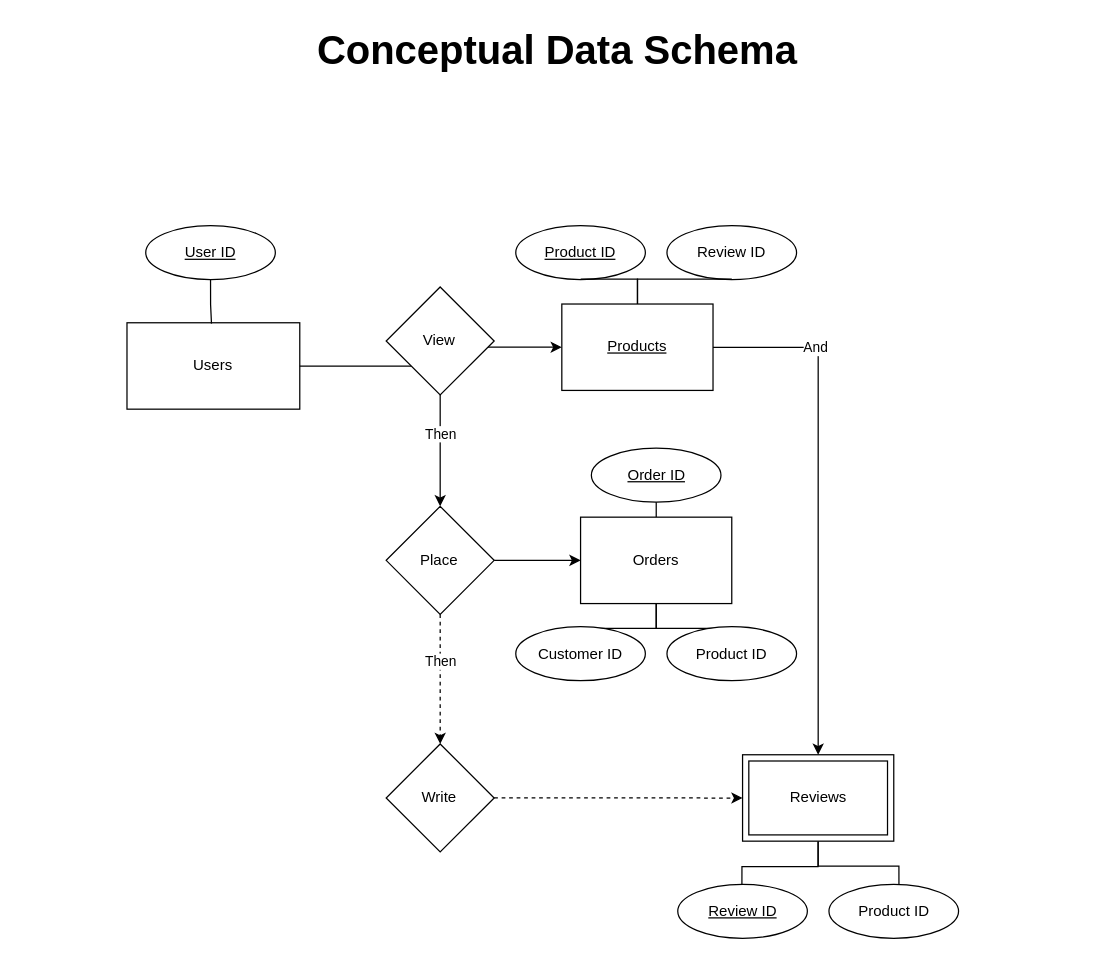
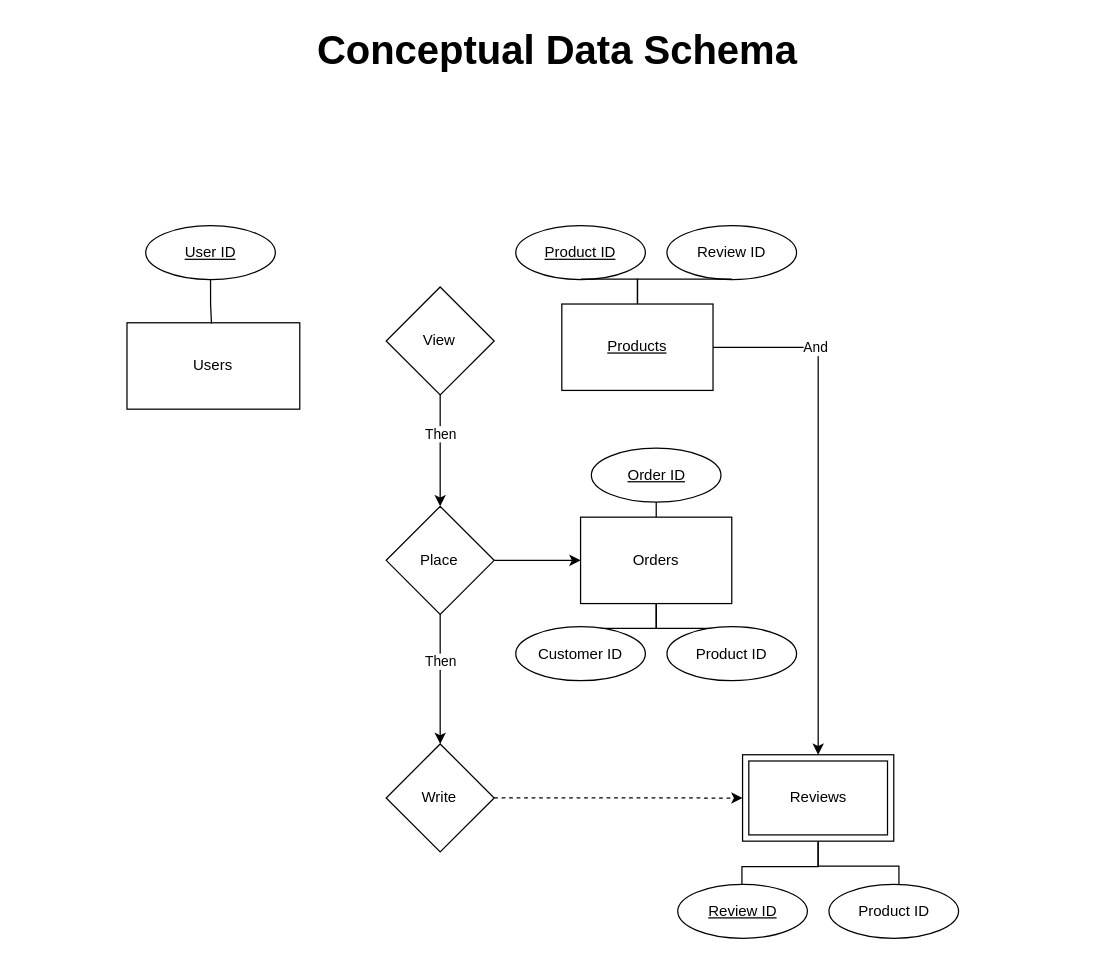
- <mxCell id="6" style="edgeStyle=orthogonalEdgeStyle;rounded=0;orthogonalLoop=1;jettySize=auto;html=1;entryX=0;entryY=0.5;entryDx=0;entryDy=0;" parent="1" source="4" target="5" edge="1"><mxGeometry relative="1" as="geometry" /></mxCell>
- <mxCell id="12" style="edgeStyle=orthogonalEdgeStyle;rounded=0;orthogonalLoop=1;jettySize=auto;html=1;dashed=1;" parent="1" source="15" target="7" edge="1"><mxGeometry relative="1" as="geometry" /></mxCell>
+ <mxCell id="12" style="edgeStyle=orthogonalEdgeStyle;rounded=0;orthogonalLoop=1;jettySize=auto;html=1;" parent="1" source="15" target="7" edge="1"><mxGeometry relative="1" as="geometry" /></mxCell>
